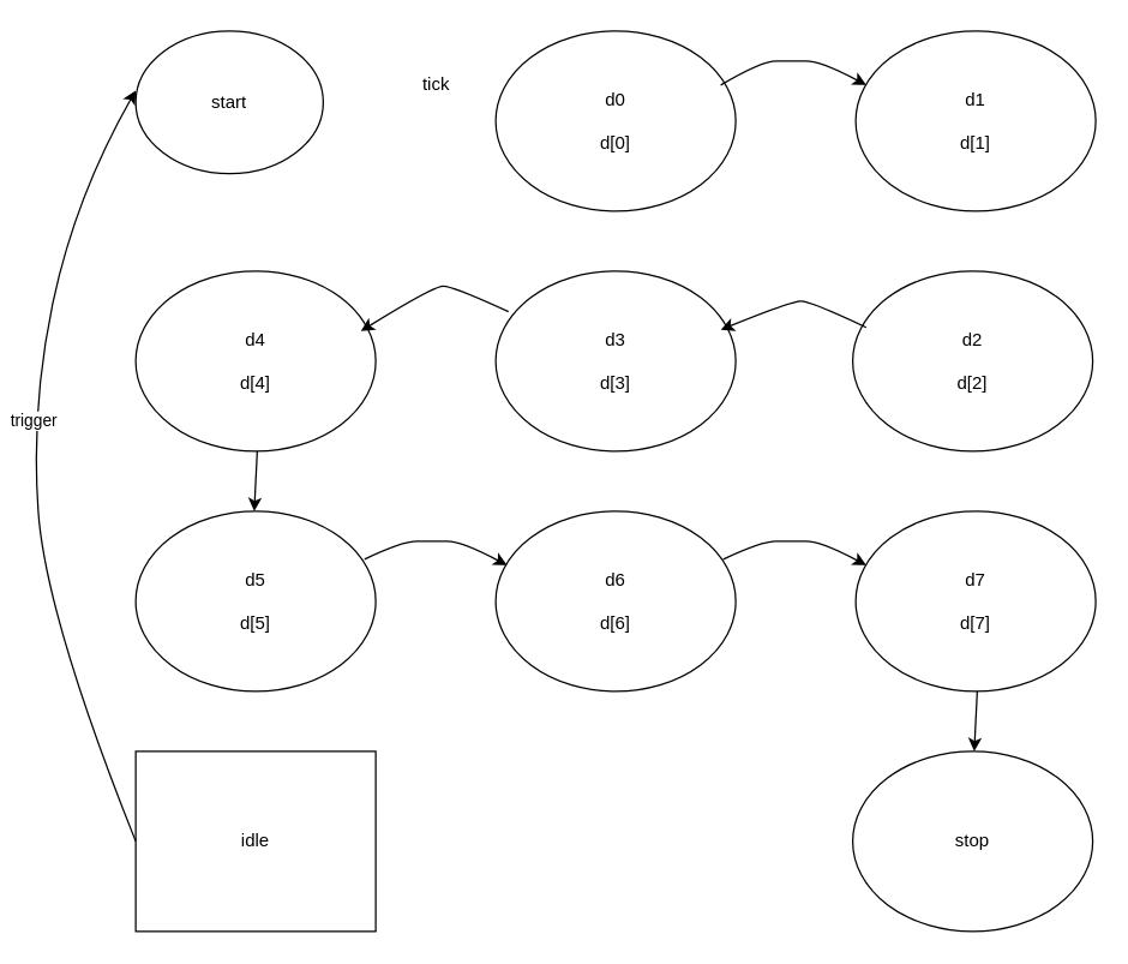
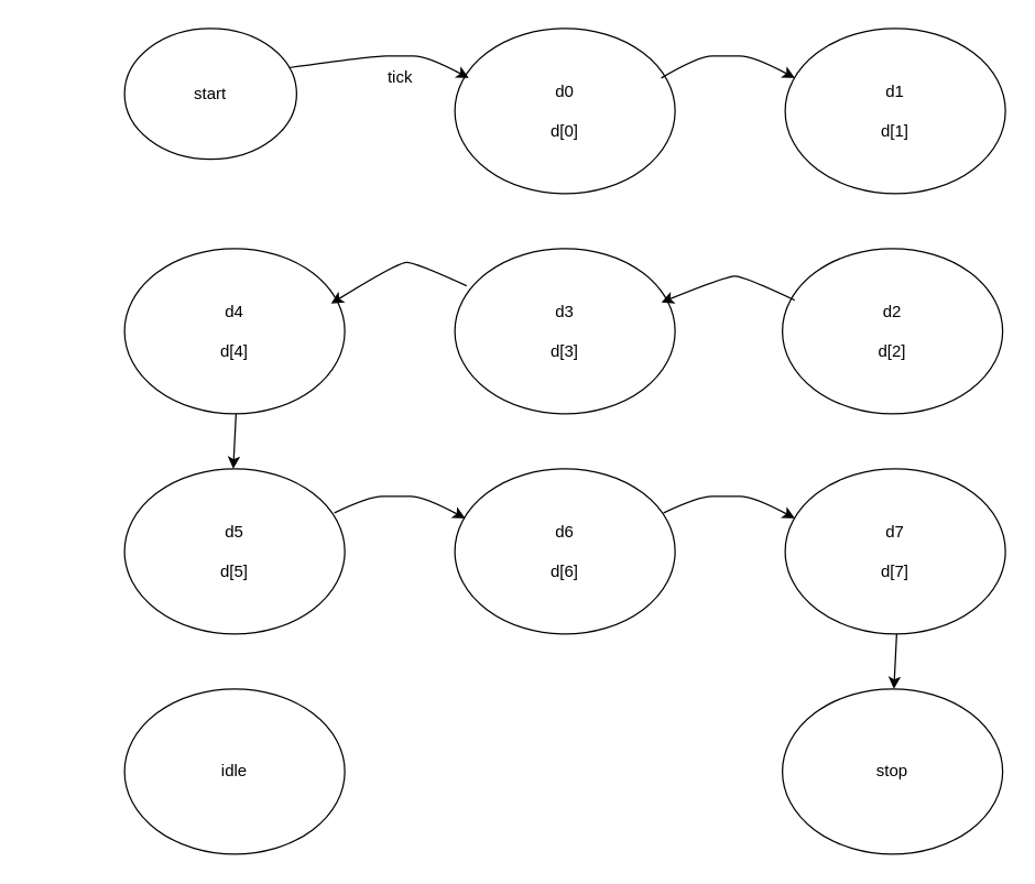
+ <mxCell id="12" value="" style="curved=1;endArrow=classic;html=1;rounded=0;exitX=0.956;exitY=0.3;exitDx=0;exitDy=0;exitPerimeter=0;entryX=0.063;entryY=0.3;entryDx=0;entryDy=0;entryPerimeter=0;" edge="1" parent="1" source="2" target="4"><mxGeometry width="50" height="50" relative="1" as="geometry"><mxPoint x="320" y="260" as="sourcePoint" /><mxPoint x="370" y="210" as="targetPoint" /><Array as="points"><mxPoint x="270" y="40" /><mxPoint x="290" y="40" /><mxPoint x="310" y="40" /></Array></mxGeometry></mxCell>
- <mxCell id="22" value="" style="curved=1;endArrow=classic;html=1;rounded=0;exitX=0;exitY=0.5;exitDx=0;exitDy=0;entryX=0;entryY=0.417;entryDx=0;entryDy=0;entryPerimeter=0;" edge="1" parent="1" source="21" target="2"><mxGeometry width="50" height="50" relative="1" as="geometry"><mxPoint x="460" y="300" as="sourcePoint" /><mxPoint x="510" y="250" as="targetPoint" /><Array as="points"><mxPoint x="30" y="410" /><mxPoint x="20" y="270" /><mxPoint x="50" y="130" /></Array></mxGeometry></mxCell>
- <mxCell id="23" value="trigger" style="edgeLabel;html=1;align=center;verticalAlign=middle;resizable=0;points=[];" vertex="1" connectable="0" parent="22"><mxGeometry x="0.109" y="-1" relative="1" as="geometry"><mxPoint as="offset" /></mxGeometry></mxCell>
- <mxCell id="21" value="idle" style="whiteSpace=wrap;html=1;rounded=0;" vertex="1" parent="1"><mxGeometry x="90" y="500" width="160" height="120" as="geometry" /></mxCell>
+ <mxCell id="21" value="idle" style="ellipse;whiteSpace=wrap;html=1;" vertex="1" parent="1"><mxGeometry x="90" y="500" width="160" height="120" as="geometry" /></mxCell>
